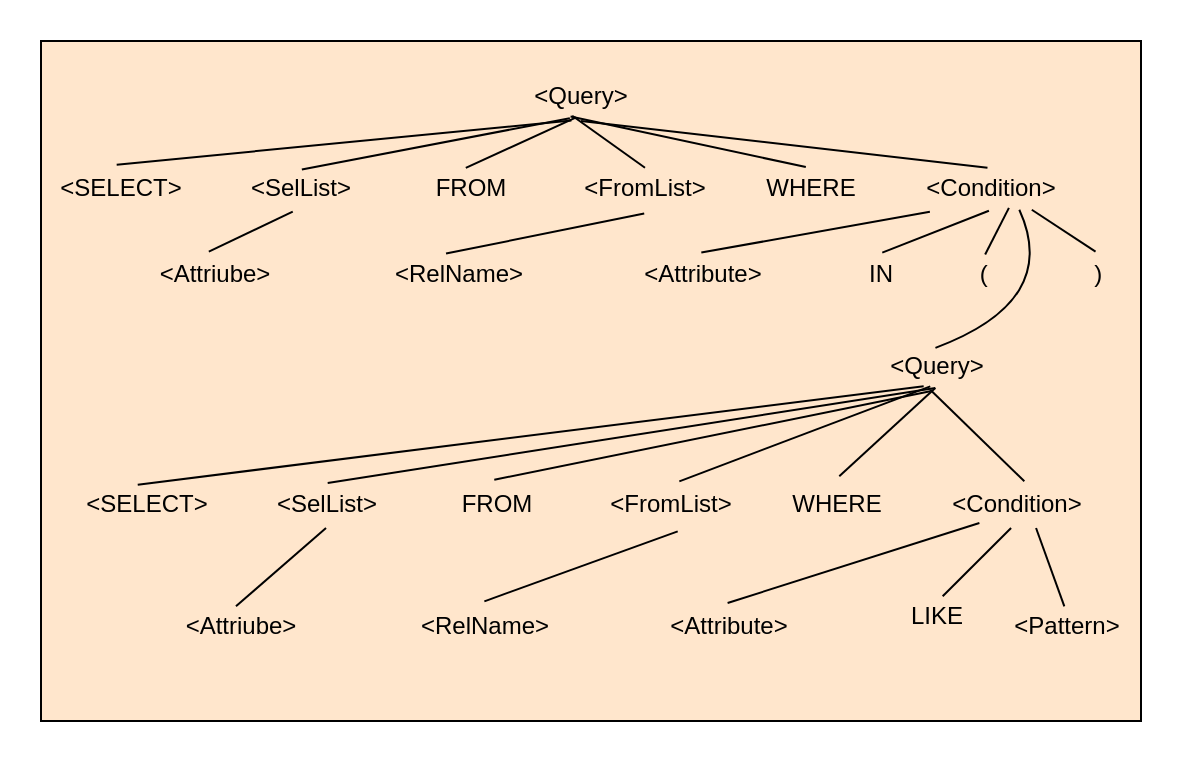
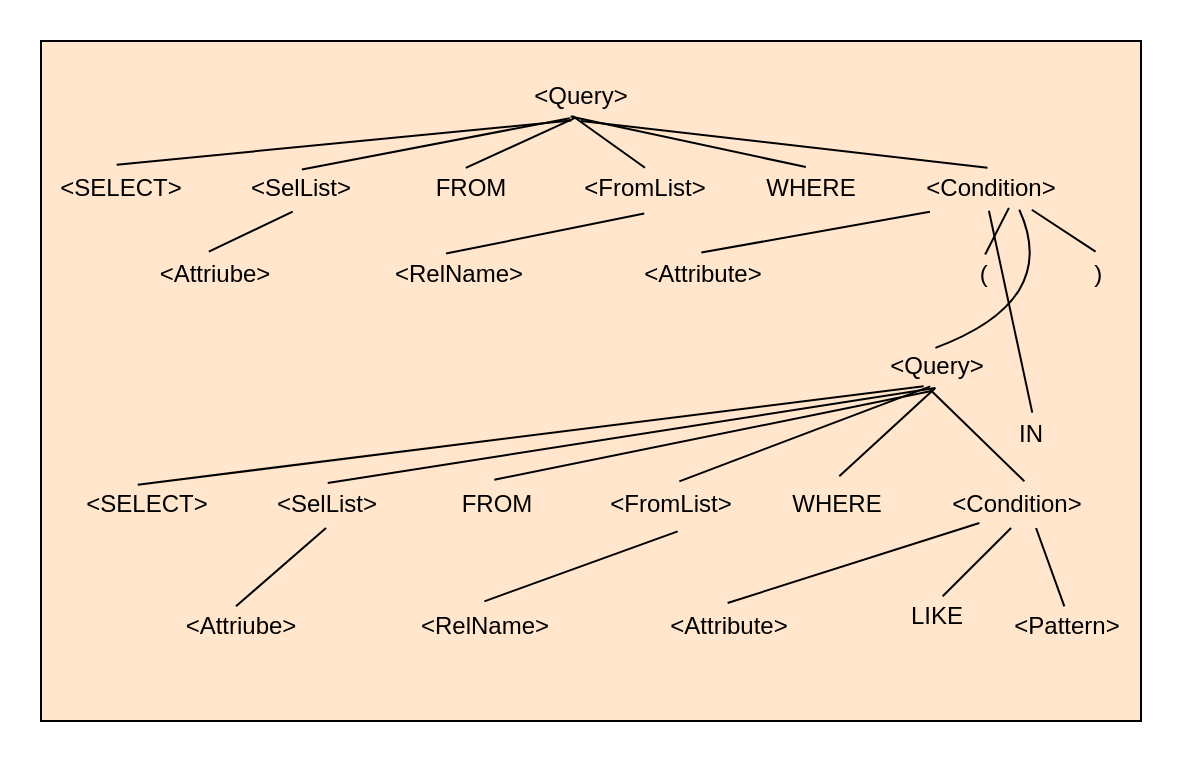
- <mxCell id="13" value="IN" style="text;html=1;resizable=0;autosize=1;align=center;verticalAlign=middle;points=[];fillColor=none;strokeColor=none;rounded=0;" vertex="1" parent="1"><mxGeometry x="425" y="127" width="30" height="20" as="geometry" /></mxCell>
+ <mxCell id="13" value="IN" style="text;html=1;resizable=0;autosize=1;align=center;verticalAlign=middle;points=[];fillColor=none;strokeColor=none;rounded=0;" vertex="1" parent="1"><mxGeometry x="500" y="207" width="30" height="20" as="geometry" /></mxCell>
